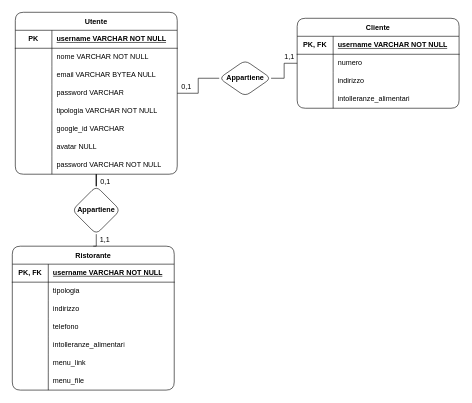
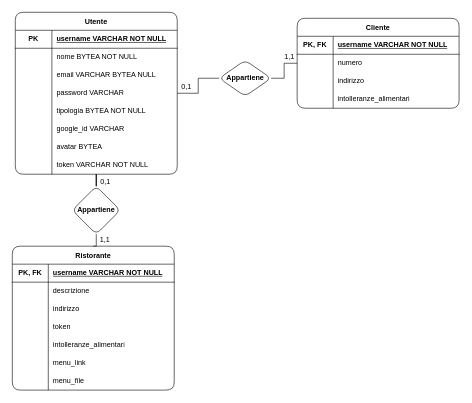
- <mxCell id="10" value="nome VARCHAR NOT NULL" style="shape=partialRectangle;html=1;whiteSpace=wrap;connectable=0;fillColor=none;top=0;left=0;bottom=0;right=0;align=left;spacingLeft=6;overflow=hidden;" vertex="1" parent="8"><mxGeometry x="61" width="209" height="30" as="geometry"><mxRectangle width="209" height="30" as="alternateBounds" /></mxGeometry></mxCell>
+ <mxCell id="10" value="nome BYTEA NOT NULL" style="shape=partialRectangle;html=1;whiteSpace=wrap;connectable=0;fillColor=none;top=0;left=0;bottom=0;right=0;align=left;spacingLeft=6;overflow=hidden;" vertex="1" parent="8"><mxGeometry x="61" width="209" height="30" as="geometry"><mxRectangle width="209" height="30" as="alternateBounds" /></mxGeometry></mxCell>
- <mxCell id="19" value="tipologia VARCHAR NOT NULL" style="shape=partialRectangle;html=1;whiteSpace=wrap;connectable=0;fillColor=none;top=0;left=0;bottom=0;right=0;align=left;spacingLeft=6;overflow=hidden;" vertex="1" parent="17"><mxGeometry x="61" width="209" height="30" as="geometry"><mxRectangle width="209" height="30" as="alternateBounds" /></mxGeometry></mxCell>
+ <mxCell id="19" value="tipologia BYTEA NOT NULL" style="shape=partialRectangle;html=1;whiteSpace=wrap;connectable=0;fillColor=none;top=0;left=0;bottom=0;right=0;align=left;spacingLeft=6;overflow=hidden;" vertex="1" parent="17"><mxGeometry x="61" width="209" height="30" as="geometry"><mxRectangle width="209" height="30" as="alternateBounds" /></mxGeometry></mxCell>
- <mxCell id="25" value="avatar NULL" style="shape=partialRectangle;html=1;whiteSpace=wrap;connectable=0;fillColor=none;top=0;left=0;bottom=0;right=0;align=left;spacingLeft=6;overflow=hidden;" vertex="1" parent="23"><mxGeometry x="61" width="209" height="30" as="geometry"><mxRectangle width="209" height="30" as="alternateBounds" /></mxGeometry></mxCell>
+ <mxCell id="25" value="avatar BYTEA" style="shape=partialRectangle;html=1;whiteSpace=wrap;connectable=0;fillColor=none;top=0;left=0;bottom=0;right=0;align=left;spacingLeft=6;overflow=hidden;" vertex="1" parent="23"><mxGeometry x="61" width="209" height="30" as="geometry"><mxRectangle width="209" height="30" as="alternateBounds" /></mxGeometry></mxCell>
- <mxCell id="28" value="password VARCHAR NOT NULL" style="shape=partialRectangle;html=1;whiteSpace=wrap;connectable=0;fillColor=none;top=0;left=0;bottom=0;right=0;align=left;spacingLeft=6;overflow=hidden;" vertex="1" parent="26"><mxGeometry x="61" width="209" height="30" as="geometry"><mxRectangle width="209" height="30" as="alternateBounds" /></mxGeometry></mxCell>
+ <mxCell id="28" value="token VARCHAR NOT NULL" style="shape=partialRectangle;html=1;whiteSpace=wrap;connectable=0;fillColor=none;top=0;left=0;bottom=0;right=0;align=left;spacingLeft=6;overflow=hidden;" vertex="1" parent="26"><mxGeometry x="61" width="209" height="30" as="geometry"><mxRectangle width="209" height="30" as="alternateBounds" /></mxGeometry></mxCell>
- <mxCell id="48" value="tipologia" style="shape=partialRectangle;html=1;whiteSpace=wrap;connectable=0;fillColor=none;top=0;left=0;bottom=0;right=0;align=left;spacingLeft=6;overflow=hidden;" vertex="1" parent="46"><mxGeometry x="60" width="210" height="30" as="geometry"><mxRectangle width="210" height="30" as="alternateBounds" /></mxGeometry></mxCell>
+ <mxCell id="48" value="descrizione" style="shape=partialRectangle;html=1;whiteSpace=wrap;connectable=0;fillColor=none;top=0;left=0;bottom=0;right=0;align=left;spacingLeft=6;overflow=hidden;" vertex="1" parent="46"><mxGeometry x="60" width="210" height="30" as="geometry"><mxRectangle width="210" height="30" as="alternateBounds" /></mxGeometry></mxCell>
- <mxCell id="54" value="telefono" style="shape=partialRectangle;html=1;whiteSpace=wrap;connectable=0;fillColor=none;top=0;left=0;bottom=0;right=0;align=left;spacingLeft=6;overflow=hidden;" vertex="1" parent="52"><mxGeometry x="60" width="210" height="30" as="geometry"><mxRectangle width="210" height="30" as="alternateBounds" /></mxGeometry></mxCell>
+ <mxCell id="54" value="token" style="shape=partialRectangle;html=1;whiteSpace=wrap;connectable=0;fillColor=none;top=0;left=0;bottom=0;right=0;align=left;spacingLeft=6;overflow=hidden;" vertex="1" parent="52"><mxGeometry x="60" width="210" height="30" as="geometry"><mxRectangle width="210" height="30" as="alternateBounds" /></mxGeometry></mxCell>
